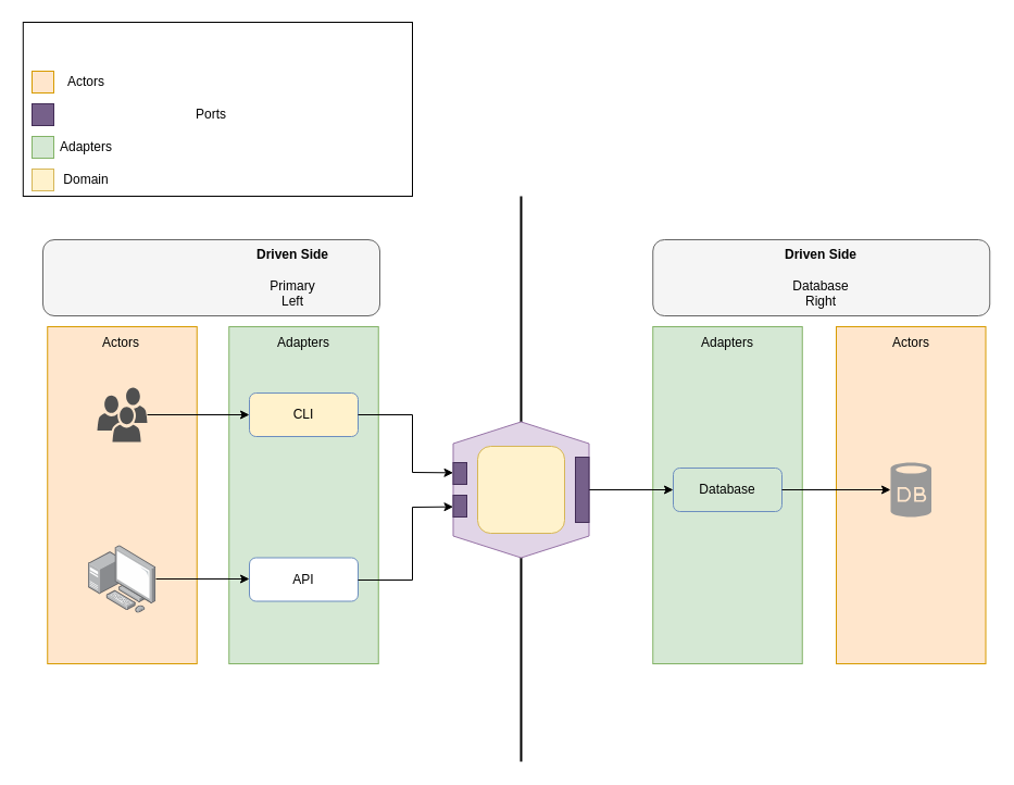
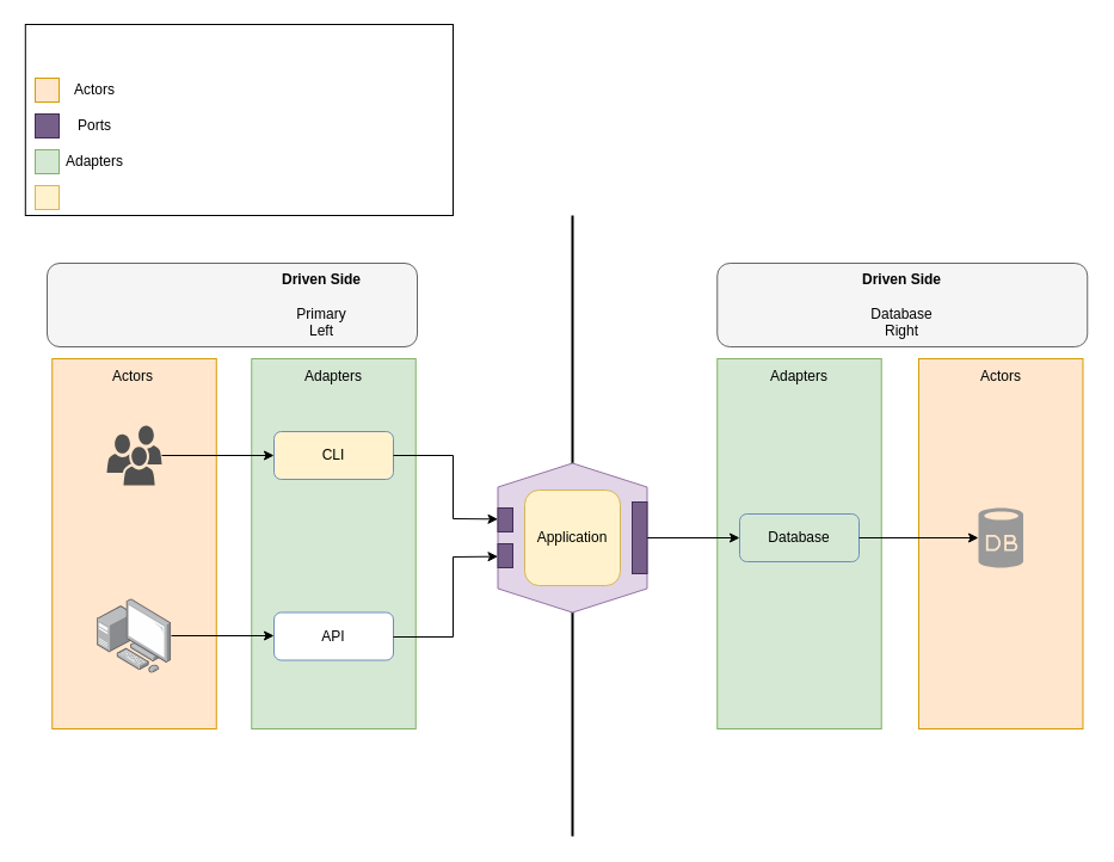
- <mxCell id="36" value="Ports" style="text;html=1;strokeColor=none;fillColor=none;align=center;verticalAlign=middle;whiteSpace=wrap;rounded=0;" parent="1" vertex="1"><mxGeometry x="164" y="90" width="60" height="30" as="geometry" /></mxCell>
+ <mxCell id="36" value="Ports" style="text;html=1;strokeColor=none;fillColor=none;align=center;verticalAlign=middle;whiteSpace=wrap;rounded=0;" parent="1" vertex="1"><mxGeometry x="49" y="90" width="60" height="30" as="geometry" /></mxCell>
- <mxCell id="40" value="Domain" style="text;html=1;strokeColor=none;fillColor=none;align=center;verticalAlign=middle;whiteSpace=wrap;rounded=0;" parent="1" vertex="1"><mxGeometry x="49" y="150" width="60" height="30" as="geometry" /></mxCell>
+ <mxCell id="15" value="Application" style="text;html=1;strokeColor=none;fillColor=none;align=center;verticalAlign=middle;whiteSpace=wrap;rounded=0;" parent="1" vertex="1"><mxGeometry x="449" y="435" width="60" height="30" as="geometry" /></mxCell>
